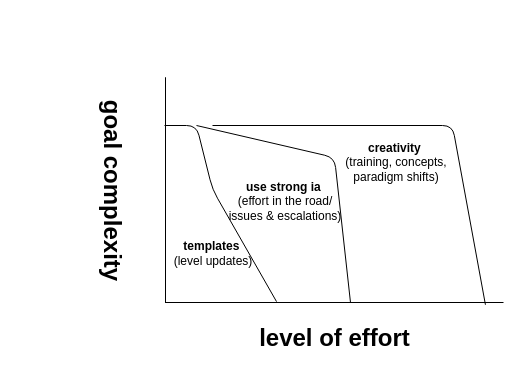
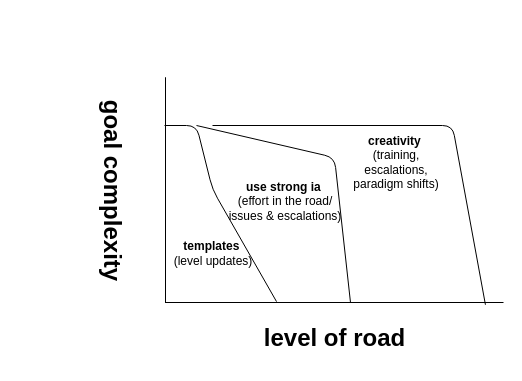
- <mxCell id="10" value="&lt;b&gt;creativity&lt;/b&gt;&amp;nbsp;&lt;br&gt;(training, concepts, paradigm shifts)" style="text;html=1;align=center;verticalAlign=middle;whiteSpace=wrap;rounded=0;" vertex="1" parent="1"><mxGeometry x="340" y="113.63" width="112" height="96" as="geometry" /></mxCell>
+ <mxCell id="10" value="&lt;b&gt;creativity&lt;/b&gt;&amp;nbsp;&lt;br&gt;(training, escalations, paradigm shifts)" style="text;html=1;align=center;verticalAlign=middle;whiteSpace=wrap;rounded=0;" vertex="1" parent="1"><mxGeometry x="340" y="113.63" width="112" height="96" as="geometry" /></mxCell>
- <mxCell id="3" value="level of effort" style="text;strokeColor=none;fillColor=none;html=1;fontSize=24;fontStyle=1;verticalAlign=middle;align=center;" vertex="1" parent="1"><mxGeometry x="168.25" y="318.38" width="331" height="40" as="geometry" /></mxCell>
+ <mxCell id="3" value="level of road" style="text;strokeColor=none;fillColor=none;html=1;fontSize=24;fontStyle=1;verticalAlign=middle;align=center;" vertex="1" parent="1"><mxGeometry x="168.25" y="318.38" width="331" height="40" as="geometry" /></mxCell>
